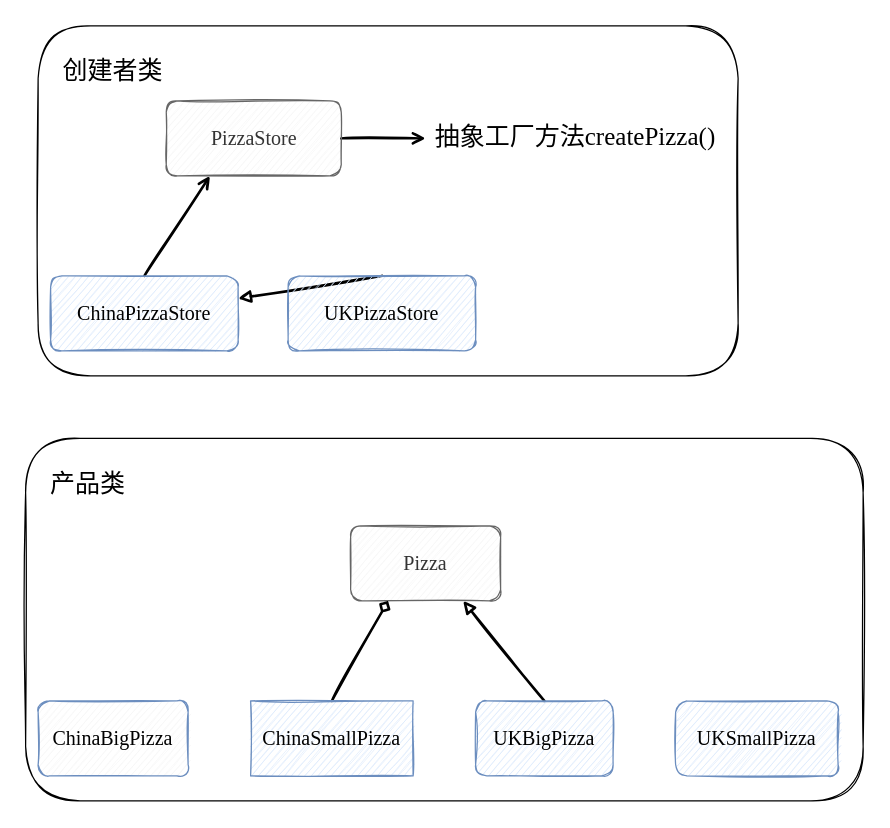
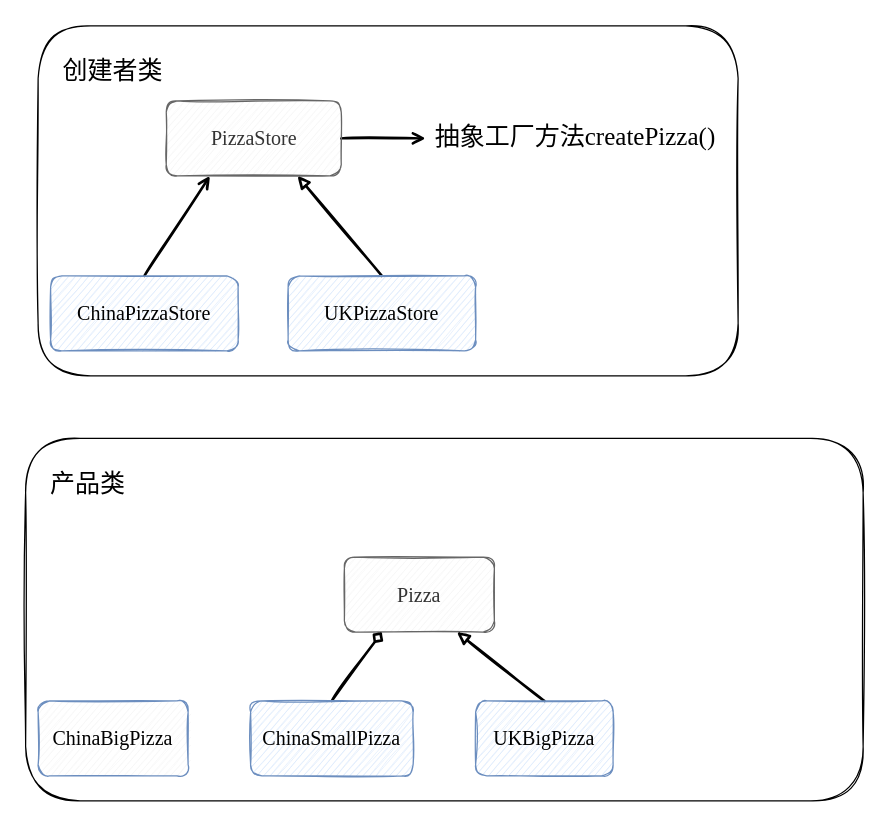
- <mxCell id="18" style="edgeStyle=none;rounded=0;sketch=1;orthogonalLoop=1;jettySize=auto;html=1;exitX=0.5;exitY=0;exitDx=0;exitDy=0;strokeWidth=2;fontFamily=Comic Sans MS;fontSize=20;endArrow=block;endFill=0;" edge="1" parent="1" source="19" target="17"><mxGeometry relative="1" as="geometry" /></mxCell>
+ <mxCell id="18" style="edgeStyle=none;rounded=0;sketch=1;orthogonalLoop=1;jettySize=auto;html=1;exitX=0.5;exitY=0;exitDx=0;exitDy=0;entryX=0.75;entryY=1;entryDx=0;entryDy=0;strokeWidth=2;fontFamily=Comic Sans MS;fontSize=20;endArrow=block;endFill=0;" edge="1" parent="1" source="19" target="15"><mxGeometry relative="1" as="geometry" /></mxCell>
- <mxCell id="4" value="&lt;font face=&quot;Comic Sans MS&quot; style=&quot;font-size: 16px;&quot;&gt;Pizza&lt;/font&gt;" style="rounded=1;whiteSpace=wrap;html=1;sketch=1;fillColor=#f5f5f5;strokeColor=#666666;fontColor=#333333;" vertex="1" parent="1"><mxGeometry x="280" y="420" width="120" height="60" as="geometry" /></mxCell>
+ <mxCell id="4" value="&lt;font face=&quot;Comic Sans MS&quot; style=&quot;font-size: 16px;&quot;&gt;Pizza&lt;/font&gt;" style="rounded=1;whiteSpace=wrap;html=1;sketch=1;fillColor=#f5f5f5;strokeColor=#666666;fontColor=#333333;" vertex="1" parent="1"><mxGeometry x="275" y="445" width="120" height="60" as="geometry" /></mxCell>
- <mxCell id="6" value="&lt;font style=&quot;font-size: 16px;&quot; face=&quot;Comic Sans MS&quot;&gt;ChinaSmallPizza&lt;/font&gt;" style="whiteSpace=wrap;html=1;sketch=1;fillColor=#dae8fc;strokeColor=#6c8ebf;rounded=0;" vertex="1" parent="1"><mxGeometry x="200" y="560" width="130" height="60" as="geometry" /></mxCell>
+ <mxCell id="6" value="&lt;font style=&quot;font-size: 16px;&quot; face=&quot;Comic Sans MS&quot;&gt;ChinaSmallPizza&lt;/font&gt;" style="rounded=1;whiteSpace=wrap;html=1;sketch=1;fillColor=#dae8fc;strokeColor=#6c8ebf;" vertex="1" parent="1"><mxGeometry x="200" y="560" width="130" height="60" as="geometry" /></mxCell>
- <mxCell id="12" value="&lt;font style=&quot;font-size: 16px;&quot; face=&quot;Comic Sans MS&quot;&gt;UKSmallPizza&lt;/font&gt;" style="rounded=1;whiteSpace=wrap;html=1;sketch=1;fillColor=#dae8fc;strokeColor=#6c8ebf;" vertex="1" parent="1"><mxGeometry x="540" y="560" width="130" height="60" as="geometry" /></mxCell>
